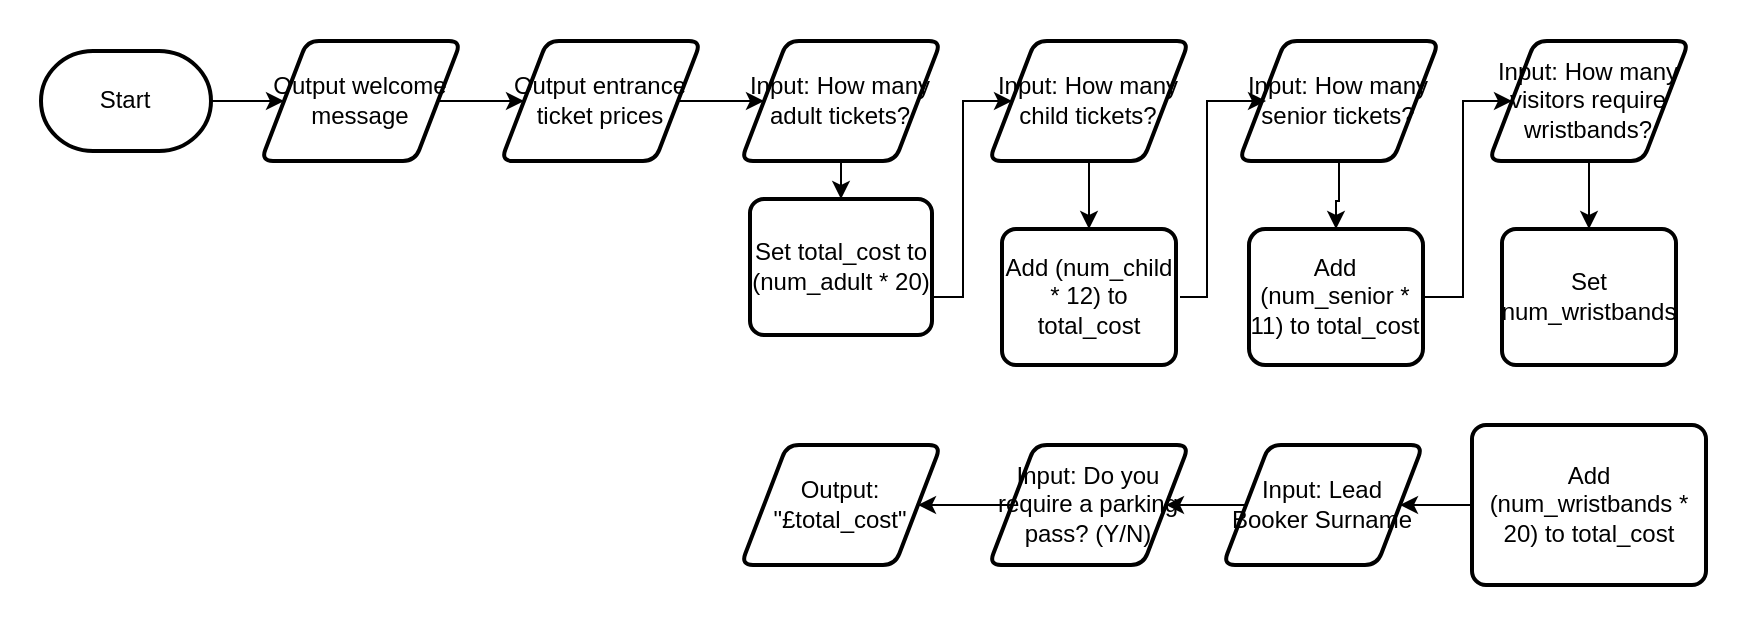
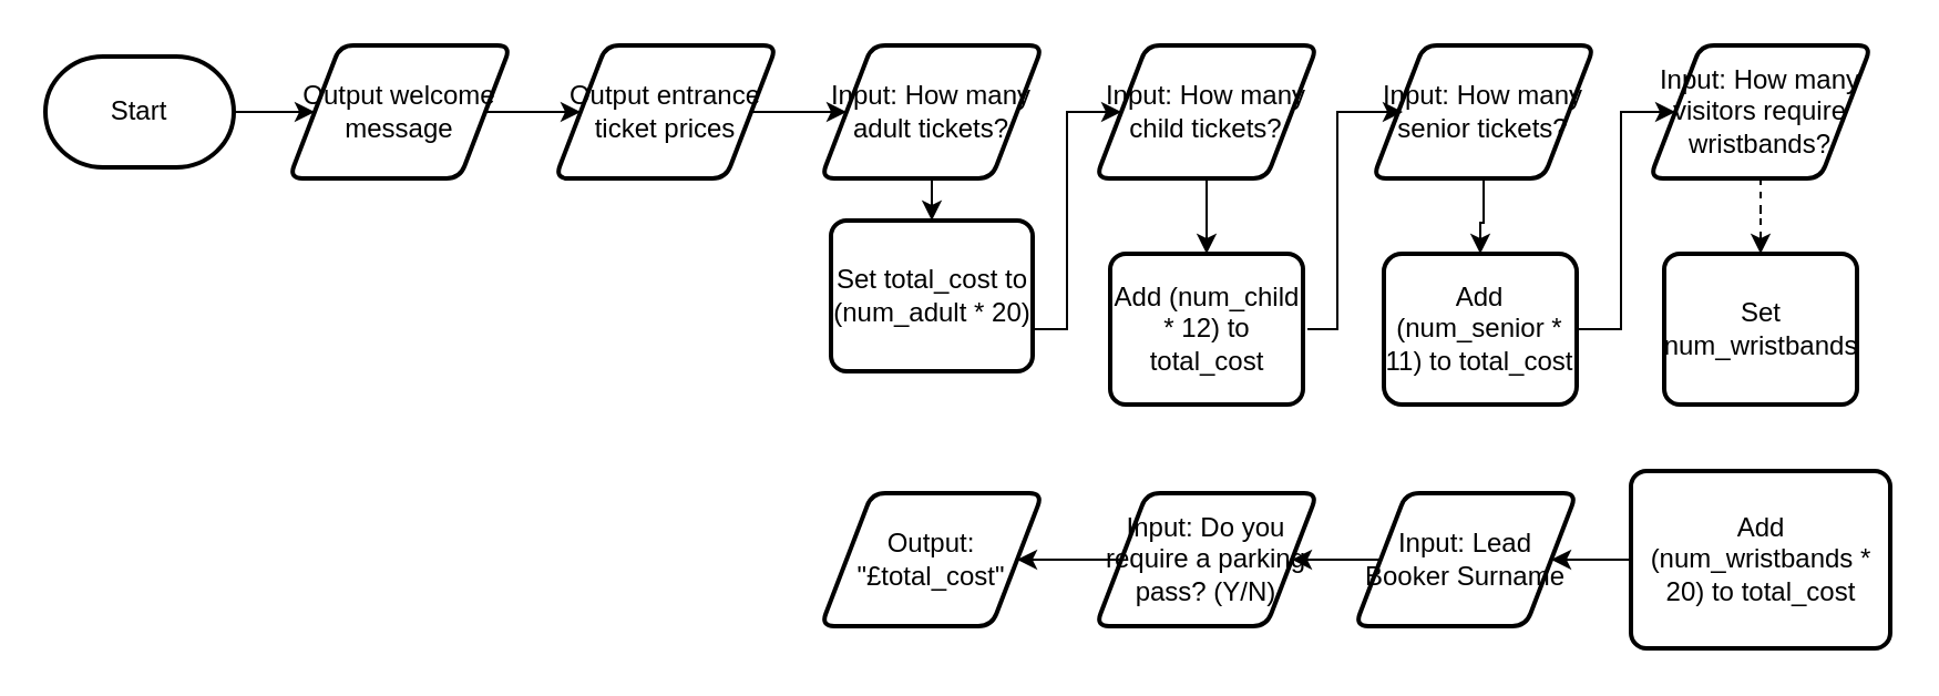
- <mxCell id="14" value="" style="edgeStyle=orthogonalEdgeStyle;rounded=0;orthogonalLoop=1;jettySize=auto;html=1;" edge="1" parent="1" source="15" target="22"><mxGeometry relative="1" as="geometry" /></mxCell>
+ <mxCell id="14" value="" style="edgeStyle=orthogonalEdgeStyle;rounded=0;orthogonalLoop=1;jettySize=auto;html=1;dashed=1;" edge="1" parent="1" source="15" target="22"><mxGeometry relative="1" as="geometry" /></mxCell>
